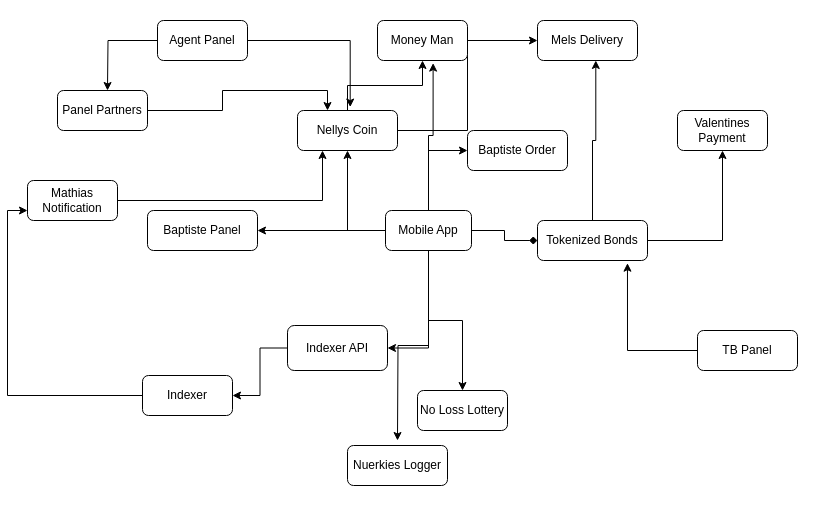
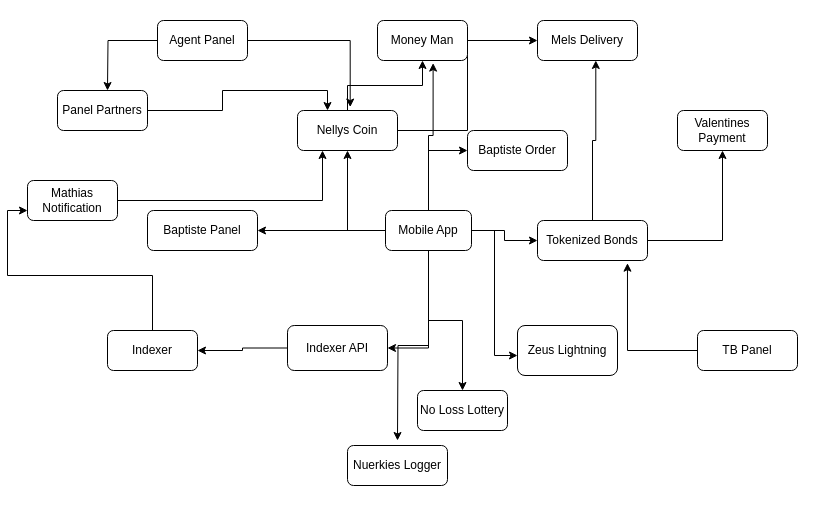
- <mxCell id="4" style="edgeStyle=orthogonalEdgeStyle;rounded=0;orthogonalLoop=1;jettySize=auto;html=1;entryX=0;entryY=0.5;entryDx=0;entryDy=0;endArrow=diamond;" edge="1" parent="1" source="11" target="27"><mxGeometry relative="1" as="geometry" /></mxCell>
+ <mxCell id="4" style="edgeStyle=orthogonalEdgeStyle;rounded=0;orthogonalLoop=1;jettySize=auto;html=1;entryX=0;entryY=0.5;entryDx=0;entryDy=0;" edge="1" parent="1" source="11" target="27"><mxGeometry relative="1" as="geometry" /></mxCell>
+ <mxCell id="5" style="edgeStyle=orthogonalEdgeStyle;rounded=0;orthogonalLoop=1;jettySize=auto;html=1;entryX=0;entryY=0.6;entryDx=0;entryDy=0;entryPerimeter=0;" edge="1" parent="1" source="11" target="19"><mxGeometry relative="1" as="geometry" /></mxCell>
+ <mxCell id="19" value="Zeus Lightning&lt;br&gt;" style="rounded=1;whiteSpace=wrap;html=1;" vertex="1" parent="1"><mxGeometry x="510" y="325" width="100" height="50" as="geometry" /></mxCell>
- <mxCell id="23" value="Indexer" style="rounded=1;whiteSpace=wrap;html=1;" vertex="1" parent="1"><mxGeometry x="135" y="375" width="90" height="40" as="geometry" /></mxCell>
+ <mxCell id="23" value="Indexer" style="rounded=1;whiteSpace=wrap;html=1;" vertex="1" parent="1"><mxGeometry x="100" y="330" width="90" height="40" as="geometry" /></mxCell>
